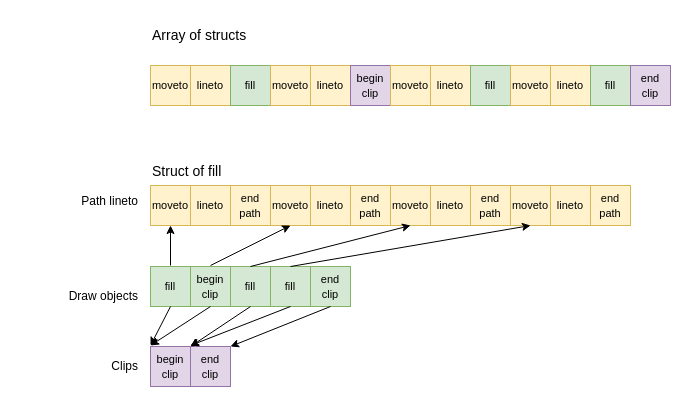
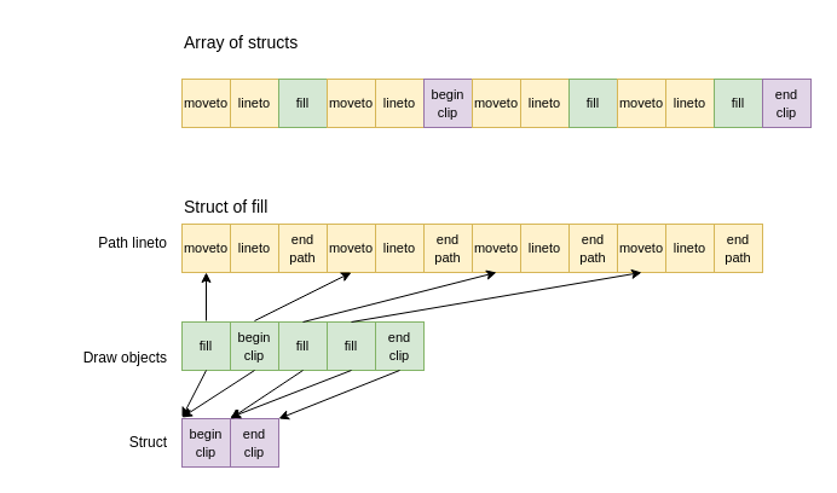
- <mxCell id="34" value="Clips" style="rounded=0;whiteSpace=wrap;html=1;strokeColor=none;fillColor=none;align=right;" vertex="1" parent="1"><mxGeometry x="20" y="351" width="120" height="30" as="geometry" /></mxCell>
+ <mxCell id="34" value="Struct" style="rounded=0;whiteSpace=wrap;html=1;strokeColor=none;fillColor=none;align=right;" vertex="1" parent="1"><mxGeometry x="20" y="351" width="120" height="30" as="geometry" /></mxCell>
